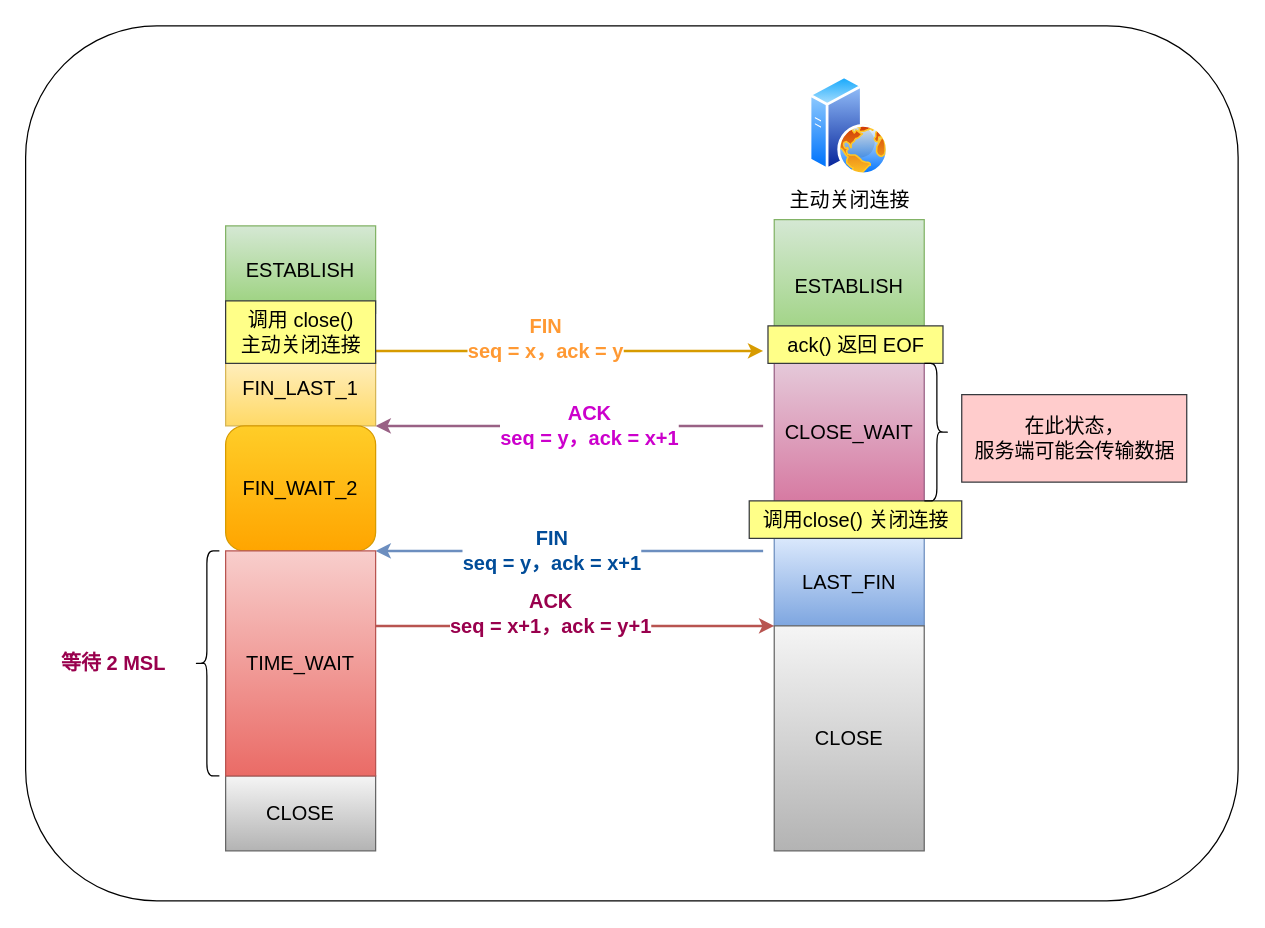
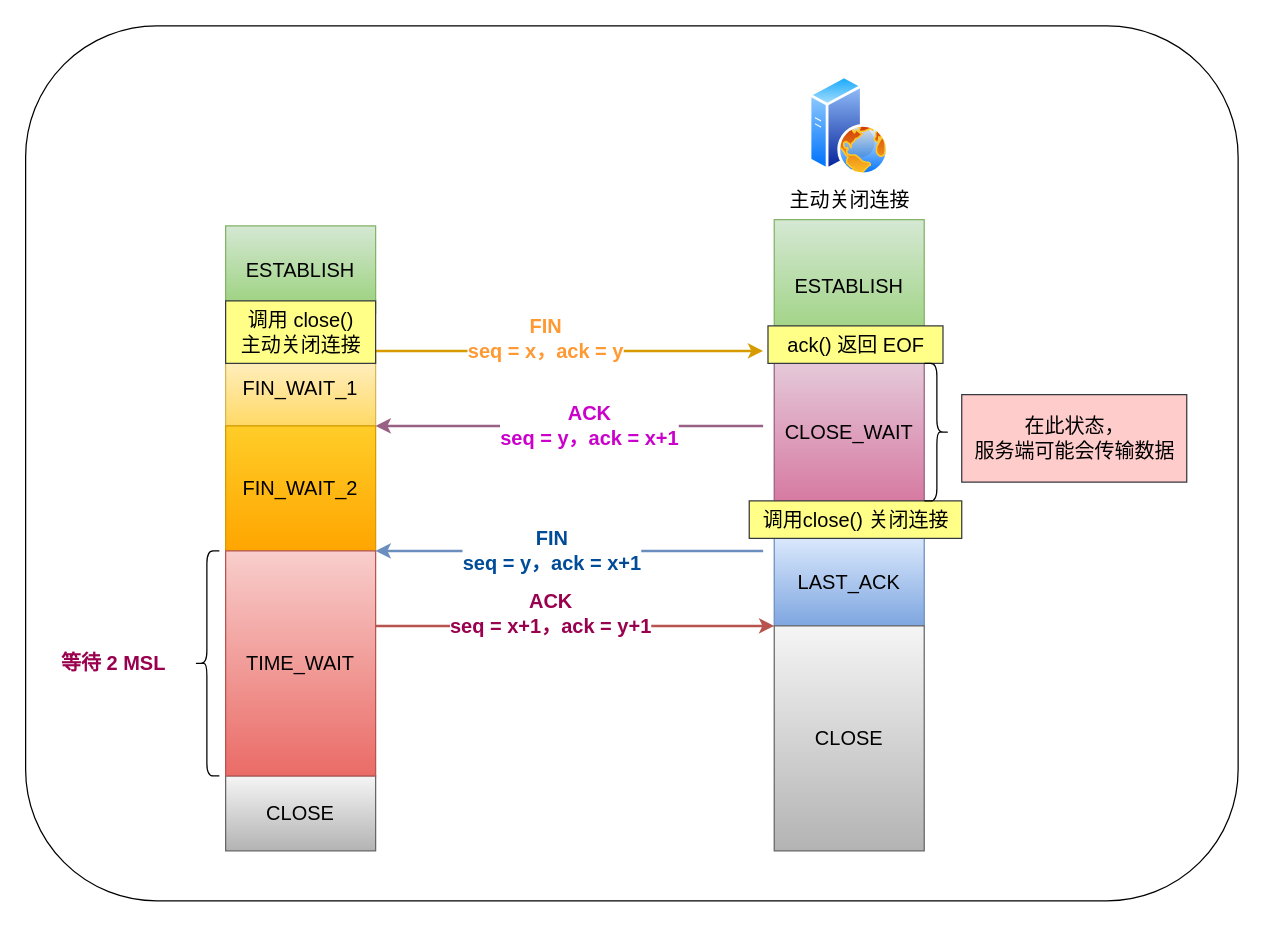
- <mxCell id="6" value="FIN_LAST_1" style="rounded=0;whiteSpace=wrap;html=1;fontSize=16;fillColor=#fff2cc;strokeColor=#d6b656;gradientColor=#ffd966;" vertex="1" parent="1"><mxGeometry x="180" y="280" width="120" height="60" as="geometry" /></mxCell>
+ <mxCell id="6" value="FIN_WAIT_1" style="rounded=0;whiteSpace=wrap;html=1;fontSize=16;fillColor=#fff2cc;strokeColor=#d6b656;gradientColor=#ffd966;" vertex="1" parent="1"><mxGeometry x="180" y="280" width="120" height="60" as="geometry" /></mxCell>
- <mxCell id="10" value="FIN_WAIT_2" style="whiteSpace=wrap;html=1;fontSize=16;fillColor=#ffcd28;strokeColor=#d79b00;gradientColor=#ffa500;rounded=1;" vertex="1" parent="1"><mxGeometry x="180" y="340" width="120" height="100" as="geometry" /></mxCell>
+ <mxCell id="10" value="FIN_WAIT_2" style="rounded=0;whiteSpace=wrap;html=1;fontSize=16;fillColor=#ffcd28;strokeColor=#d79b00;gradientColor=#ffa500;" vertex="1" parent="1"><mxGeometry x="180" y="340" width="120" height="100" as="geometry" /></mxCell>
- <mxCell id="12" value="LAST_FIN" style="rounded=0;whiteSpace=wrap;html=1;fontSize=16;fillColor=#dae8fc;strokeColor=#6c8ebf;gradientColor=#7ea6e0;" vertex="1" parent="1"><mxGeometry x="618.89" y="430" width="120" height="70" as="geometry" /></mxCell>
+ <mxCell id="12" value="LAST_ACK" style="rounded=0;whiteSpace=wrap;html=1;fontSize=16;fillColor=#dae8fc;strokeColor=#6c8ebf;gradientColor=#7ea6e0;" vertex="1" parent="1"><mxGeometry x="618.89" y="430" width="120" height="70" as="geometry" /></mxCell>
